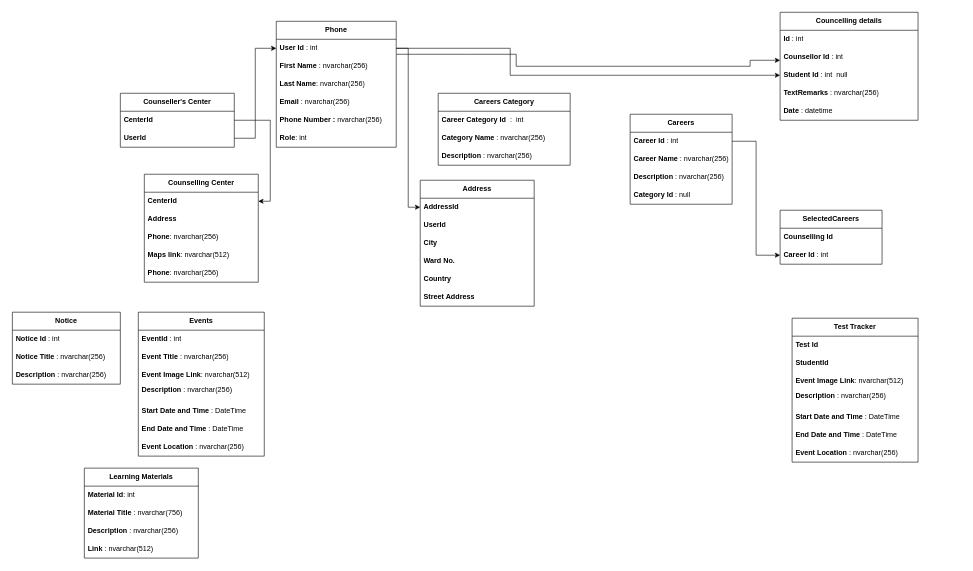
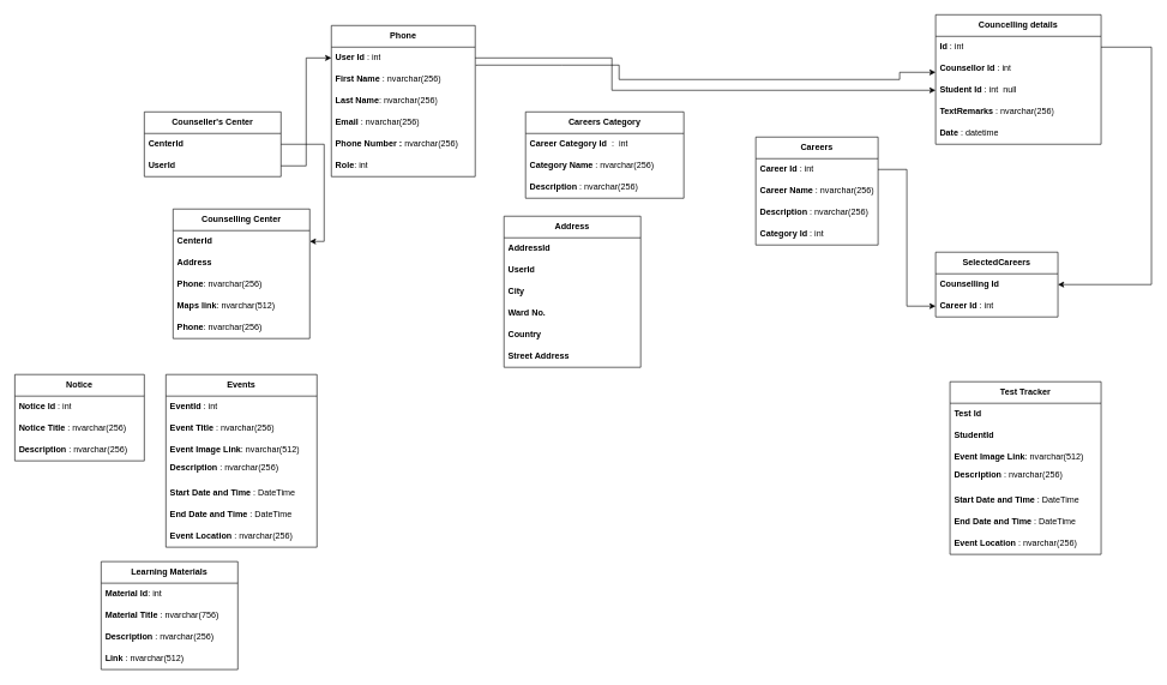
+ <mxCell id="46" style="edgeStyle=orthogonalEdgeStyle;rounded=0;orthogonalLoop=1;jettySize=auto;html=1;entryX=1;entryY=0.5;entryDx=0;entryDy=0;" edge="1" parent="1" source="36" target="44"><mxGeometry relative="1" as="geometry"><Array as="points"><mxPoint x="1600" y="65" /><mxPoint x="1600" y="395" /></Array></mxGeometry></mxCell>
- <mxCell id="13" value="&lt;b&gt;Category Id&lt;/b&gt; : null" style="text;strokeColor=none;fillColor=none;align=left;verticalAlign=middle;spacingLeft=4;spacingRight=4;overflow=hidden;points=[[0,0.5],[1,0.5]];portConstraint=eastwest;rotatable=0;whiteSpace=wrap;html=1;" vertex="1" parent="9"><mxGeometry y="120" width="170" height="30" as="geometry" /></mxCell>
+ <mxCell id="13" value="&lt;b&gt;Category Id&lt;/b&gt; : int" style="text;strokeColor=none;fillColor=none;align=left;verticalAlign=middle;spacingLeft=4;spacingRight=4;overflow=hidden;points=[[0,0.5],[1,0.5]];portConstraint=eastwest;rotatable=0;whiteSpace=wrap;html=1;" vertex="1" parent="9"><mxGeometry y="120" width="170" height="30" as="geometry" /></mxCell>
- <mxCell id="74" style="edgeStyle=orthogonalEdgeStyle;rounded=0;orthogonalLoop=1;jettySize=auto;html=1;entryX=0;entryY=0.5;entryDx=0;entryDy=0;" edge="1" parent="1" source="3" target="68"><mxGeometry relative="1" as="geometry" /></mxCell>
